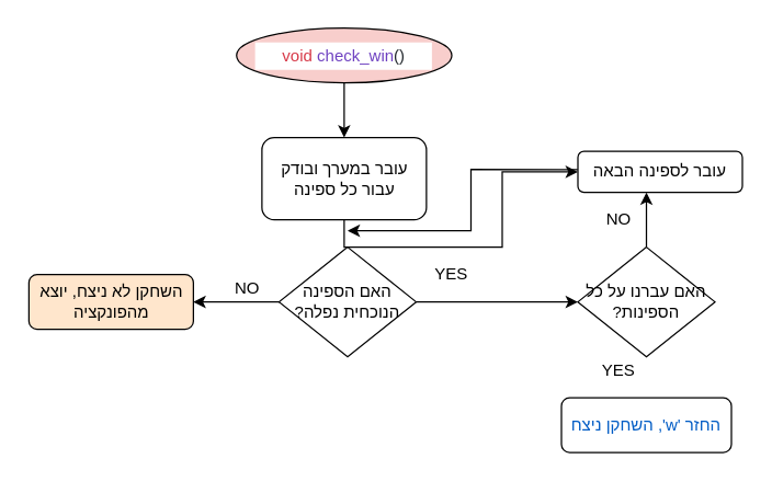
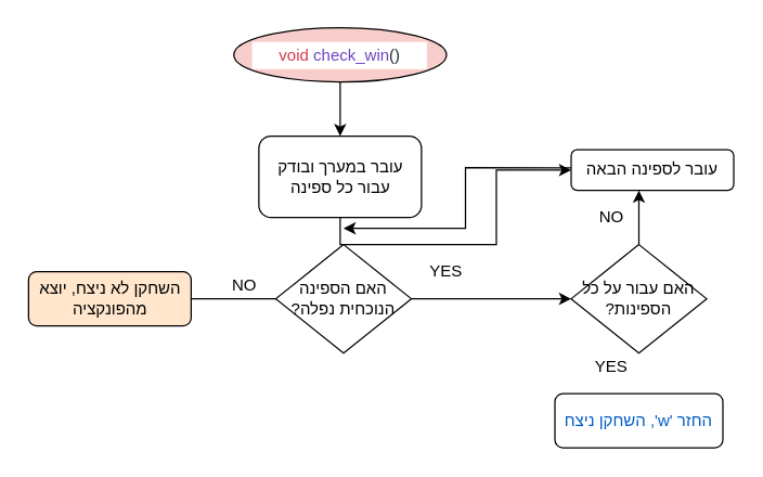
- <mxCell id="9" style="edgeStyle=orthogonalEdgeStyle;rounded=0;orthogonalLoop=1;jettySize=auto;html=1;exitX=0;exitY=0.5;exitDx=0;exitDy=0;entryX=1;entryY=0.5;entryDx=0;entryDy=0;" edge="1" parent="1" source="11" target="14"><mxGeometry relative="1" as="geometry" /></mxCell>
+ <mxCell id="9" style="edgeStyle=orthogonalEdgeStyle;rounded=0;orthogonalLoop=1;jettySize=auto;html=1;exitX=0;exitY=0.5;exitDx=0;exitDy=0;entryX=1;entryY=0.5;entryDx=0;entryDy=0;endArrow=none;" edge="1" parent="1" source="11" target="14"><mxGeometry relative="1" as="geometry" /></mxCell>
- <mxCell id="13" value="&lt;div style=&quot;direction: rtl&quot;&gt;&lt;span&gt;האם עברנו על כל הספינות?&lt;/span&gt;&lt;/div&gt;" style="rhombus;whiteSpace=wrap;html=1;" vertex="1" parent="1"><mxGeometry x="421" y="180" width="100" height="80" as="geometry" /></mxCell>
+ <mxCell id="13" value="&lt;div style=&quot;direction: rtl&quot;&gt;&lt;span&gt;האם עבור על כל הספינות?&lt;/span&gt;&lt;/div&gt;" style="rhombus;whiteSpace=wrap;html=1;" vertex="1" parent="1"><mxGeometry x="421" y="180" width="100" height="80" as="geometry" /></mxCell>
